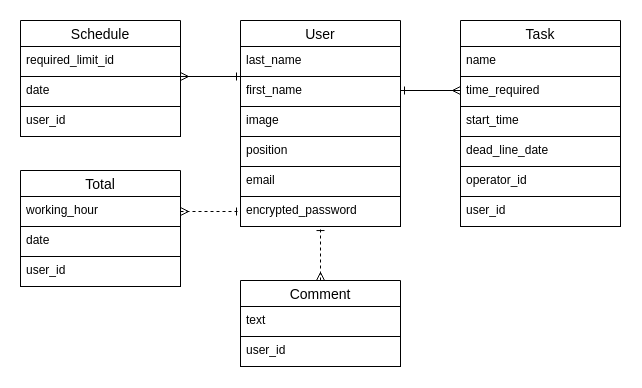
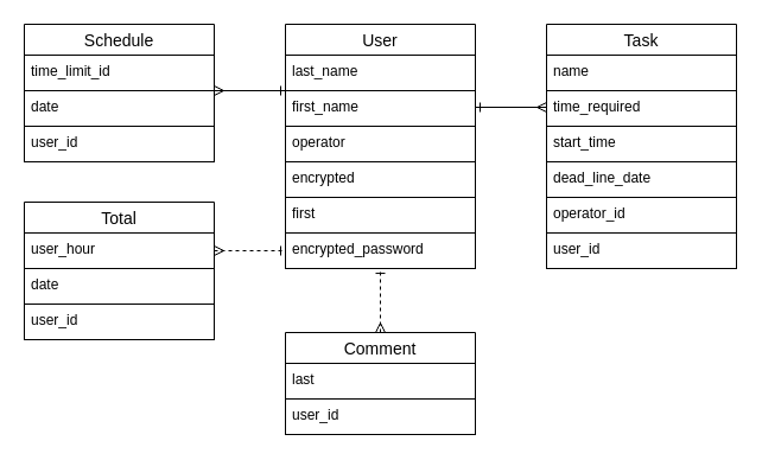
- <mxCell id="18" value="required_limit_id" style="text;fillColor=none;spacingLeft=4;spacingRight=4;overflow=hidden;rotatable=0;points=[[0,0.5],[1,0.5]];portConstraint=eastwest;fontSize=12;strokeColor=#000000;fontColor=#000000;" parent="17" vertex="1"><mxGeometry y="26" width="160" height="30" as="geometry" /></mxCell>
+ <mxCell id="18" value="time_limit_id" style="text;fillColor=none;spacingLeft=4;spacingRight=4;overflow=hidden;rotatable=0;points=[[0,0.5],[1,0.5]];portConstraint=eastwest;fontSize=12;strokeColor=#000000;fontColor=#000000;" parent="17" vertex="1"><mxGeometry y="26" width="160" height="30" as="geometry" /></mxCell>
- <mxCell id="6" value="image" style="text;fillColor=none;spacingLeft=4;spacingRight=4;overflow=hidden;rotatable=0;points=[[0,0.5],[1,0.5]];portConstraint=eastwest;fontSize=12;strokeColor=#000000;fontColor=#000000;" parent="2" vertex="1"><mxGeometry y="86" width="160" height="30" as="geometry" /></mxCell>
+ <mxCell id="6" value="operator" style="text;fillColor=none;spacingLeft=4;spacingRight=4;overflow=hidden;rotatable=0;points=[[0,0.5],[1,0.5]];portConstraint=eastwest;fontSize=12;strokeColor=#000000;fontColor=#000000;" parent="2" vertex="1"><mxGeometry y="86" width="160" height="30" as="geometry" /></mxCell>
- <mxCell id="7" value="position" style="text;fillColor=none;spacingLeft=4;spacingRight=4;overflow=hidden;rotatable=0;points=[[0,0.5],[1,0.5]];portConstraint=eastwest;fontSize=12;strokeColor=#000000;fontColor=#000000;" parent="2" vertex="1"><mxGeometry y="116" width="160" height="30" as="geometry" /></mxCell>
+ <mxCell id="7" value="encrypted" style="text;fillColor=none;spacingLeft=4;spacingRight=4;overflow=hidden;rotatable=0;points=[[0,0.5],[1,0.5]];portConstraint=eastwest;fontSize=12;strokeColor=#000000;fontColor=#000000;" parent="2" vertex="1"><mxGeometry y="116" width="160" height="30" as="geometry" /></mxCell>
- <mxCell id="8" value="email" style="text;fillColor=none;spacingLeft=4;spacingRight=4;overflow=hidden;rotatable=0;points=[[0,0.5],[1,0.5]];portConstraint=eastwest;fontSize=12;strokeColor=#000000;fontColor=#000000;" parent="2" vertex="1"><mxGeometry y="146" width="160" height="30" as="geometry" /></mxCell>
+ <mxCell id="8" value="first" style="text;fillColor=none;spacingLeft=4;spacingRight=4;overflow=hidden;rotatable=0;points=[[0,0.5],[1,0.5]];portConstraint=eastwest;fontSize=12;strokeColor=#000000;fontColor=#000000;" parent="2" vertex="1"><mxGeometry y="146" width="160" height="30" as="geometry" /></mxCell>
- <mxCell id="22" value="working_hour" style="text;fillColor=none;spacingLeft=4;spacingRight=4;overflow=hidden;rotatable=0;points=[[0,0.5],[1,0.5]];portConstraint=eastwest;fontSize=12;strokeColor=#000000;fontColor=#000000;" parent="21" vertex="1"><mxGeometry y="26" width="160" height="30" as="geometry" /></mxCell>
+ <mxCell id="22" value="user_hour" style="text;fillColor=none;spacingLeft=4;spacingRight=4;overflow=hidden;rotatable=0;points=[[0,0.5],[1,0.5]];portConstraint=eastwest;fontSize=12;strokeColor=#000000;fontColor=#000000;" parent="21" vertex="1"><mxGeometry y="26" width="160" height="30" as="geometry" /></mxCell>
- <mxCell id="28" value="text" style="text;fillColor=none;spacingLeft=4;spacingRight=4;overflow=hidden;rotatable=0;points=[[0,0.5],[1,0.5]];portConstraint=eastwest;fontSize=12;strokeColor=#000000;fontColor=#000000;" parent="27" vertex="1"><mxGeometry y="26" width="160" height="30" as="geometry" /></mxCell>
+ <mxCell id="28" value="last" style="text;fillColor=none;spacingLeft=4;spacingRight=4;overflow=hidden;rotatable=0;points=[[0,0.5],[1,0.5]];portConstraint=eastwest;fontSize=12;strokeColor=#000000;fontColor=#000000;" parent="27" vertex="1"><mxGeometry y="26" width="160" height="30" as="geometry" /></mxCell>
